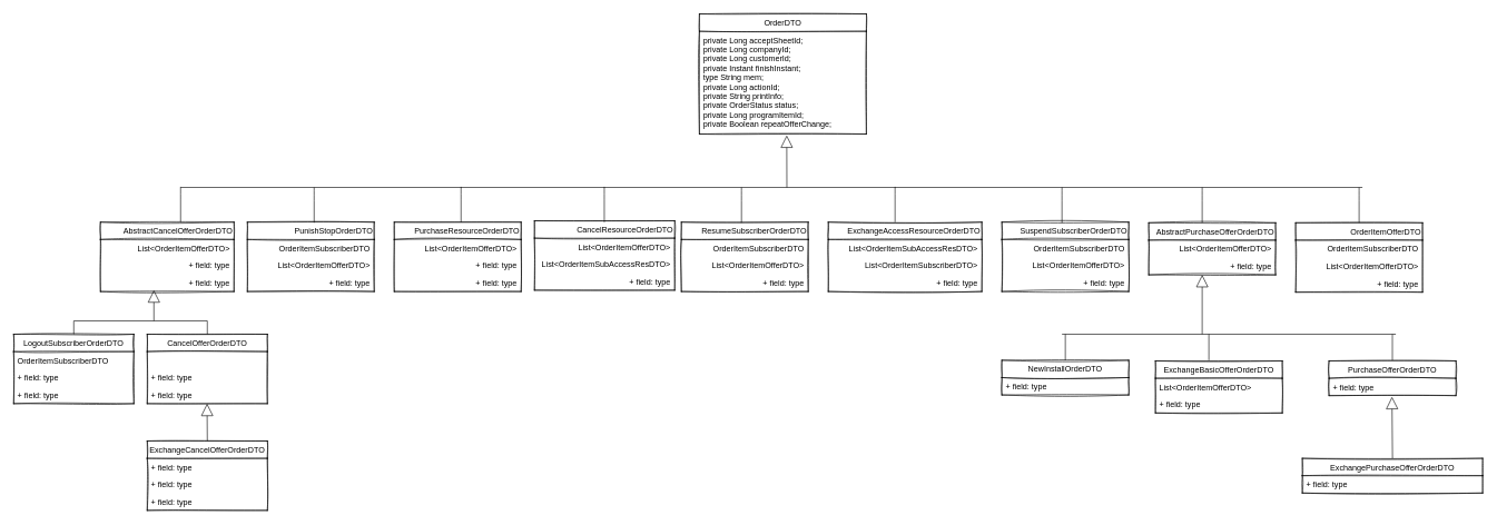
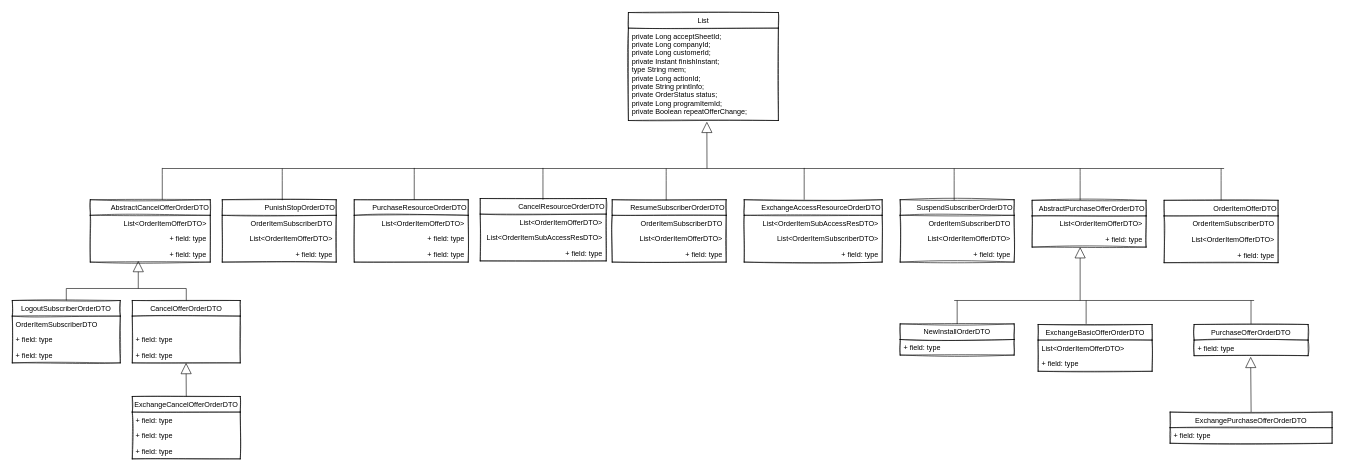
- <mxCell id="58" value="OrderDTO" style="swimlane;fontStyle=0;childLayout=stackLayout;horizontal=1;startSize=26;fillColor=none;horizontalStack=0;resizeParent=1;resizeParentMax=0;resizeLast=0;collapsible=1;marginBottom=0;fontColor=#000000;sketch=1;shadow=0;rounded=0;glass=0;" vertex="1" parent="1"><mxGeometry x="1047" y="20" width="250" height="180" as="geometry" /></mxCell>
+ <mxCell id="58" value="List" style="swimlane;fontStyle=0;childLayout=stackLayout;horizontal=1;startSize=26;fillColor=none;horizontalStack=0;resizeParent=1;resizeParentMax=0;resizeLast=0;collapsible=1;marginBottom=0;fontColor=#000000;sketch=1;shadow=0;rounded=0;glass=0;" vertex="1" parent="1"><mxGeometry x="1047" y="20" width="250" height="180" as="geometry" /></mxCell>
